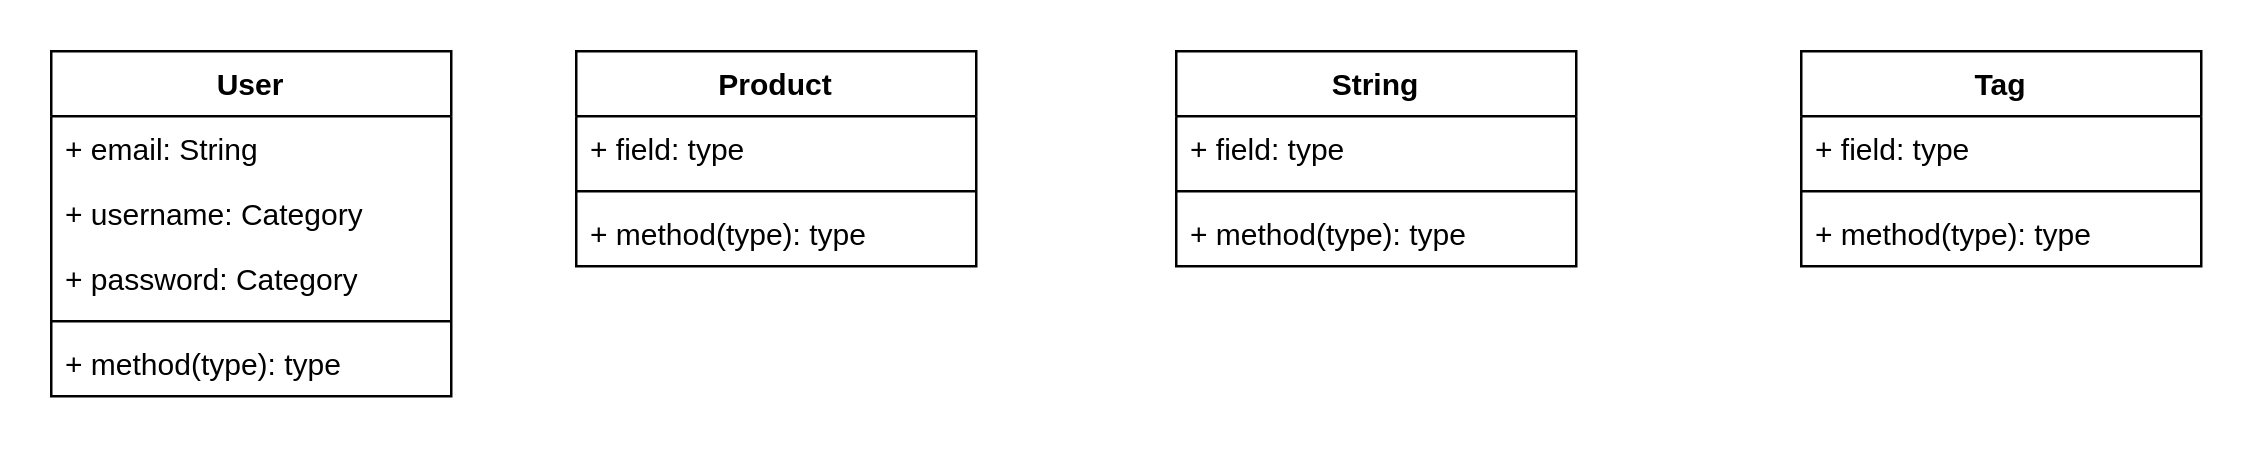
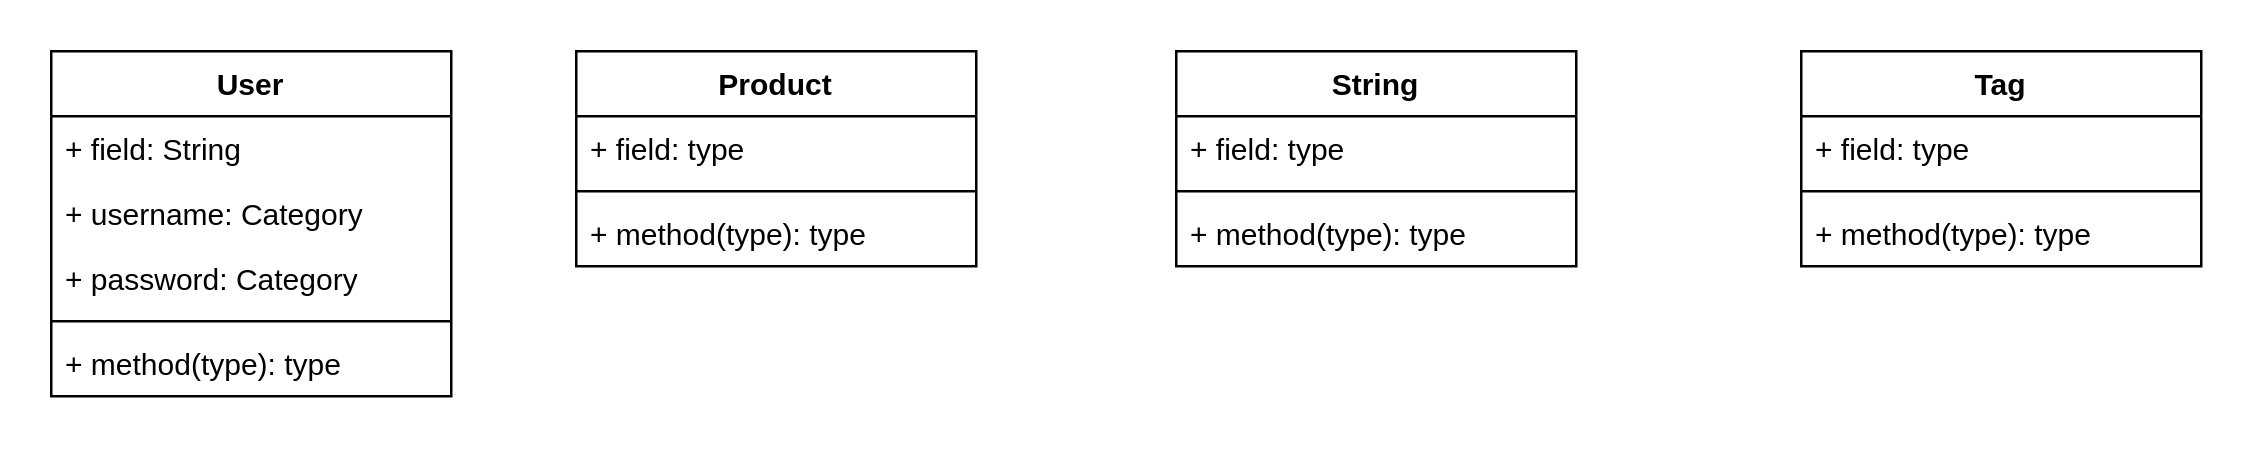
- <mxCell id="11" value="+ email: String&lt;br&gt;" style="text;strokeColor=none;fillColor=none;align=left;verticalAlign=top;spacingLeft=4;spacingRight=4;overflow=hidden;rotatable=0;points=[[0,0.5],[1,0.5]];portConstraint=eastwest;whiteSpace=wrap;html=1;" vertex="1" parent="10"><mxGeometry y="26" width="160" height="26" as="geometry" /></mxCell>
+ <mxCell id="11" value="+ field: String&lt;br&gt;" style="text;strokeColor=none;fillColor=none;align=left;verticalAlign=top;spacingLeft=4;spacingRight=4;overflow=hidden;rotatable=0;points=[[0,0.5],[1,0.5]];portConstraint=eastwest;whiteSpace=wrap;html=1;" vertex="1" parent="10"><mxGeometry y="26" width="160" height="26" as="geometry" /></mxCell>
